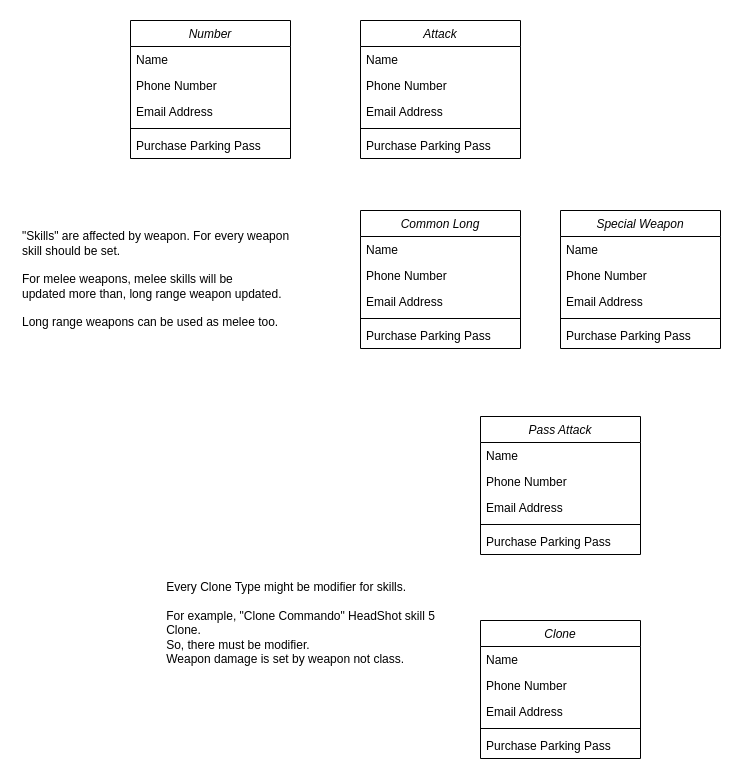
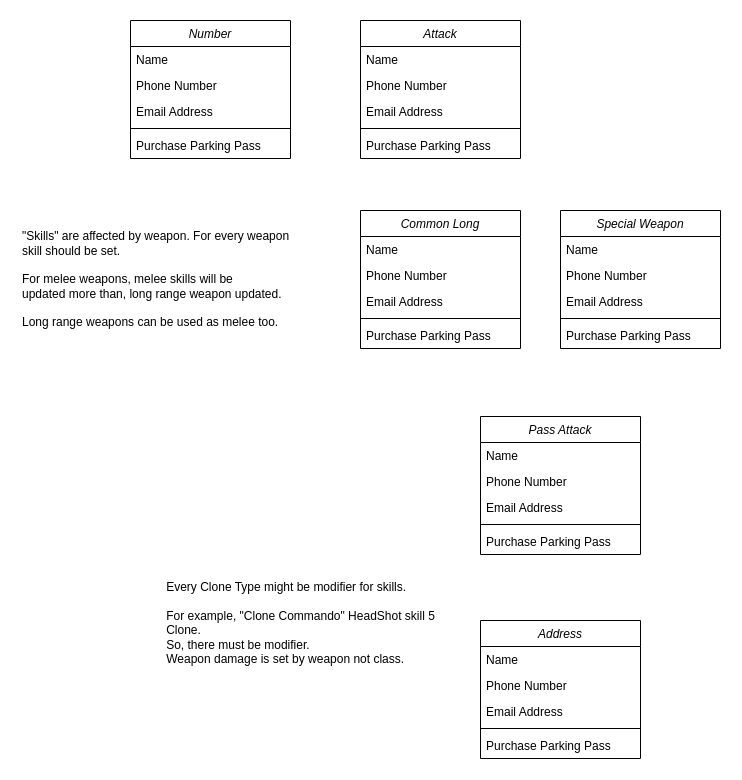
- <mxCell id="32" value="Clone" style="swimlane;fontStyle=2;align=center;verticalAlign=top;childLayout=stackLayout;horizontal=1;startSize=26;horizontalStack=0;resizeParent=1;resizeLast=0;collapsible=1;marginBottom=0;rounded=0;shadow=0;strokeWidth=1;" parent="1" vertex="1"><mxGeometry x="480" y="620" width="160" height="138" as="geometry"><mxRectangle x="230" y="140" width="160" height="26" as="alternateBounds" /></mxGeometry></mxCell>
+ <mxCell id="32" value="Address" style="swimlane;fontStyle=2;align=center;verticalAlign=top;childLayout=stackLayout;horizontal=1;startSize=26;horizontalStack=0;resizeParent=1;resizeLast=0;collapsible=1;marginBottom=0;rounded=0;shadow=0;strokeWidth=1;" parent="1" vertex="1"><mxGeometry x="480" y="620" width="160" height="138" as="geometry"><mxRectangle x="230" y="140" width="160" height="26" as="alternateBounds" /></mxGeometry></mxCell>
